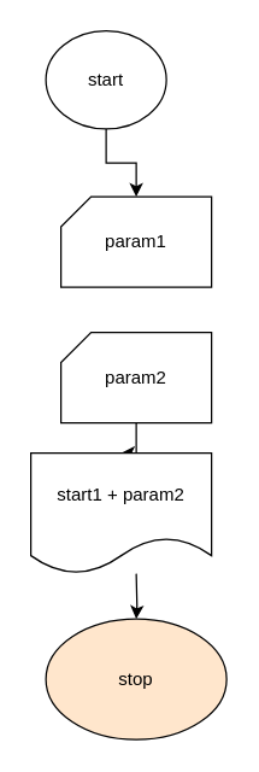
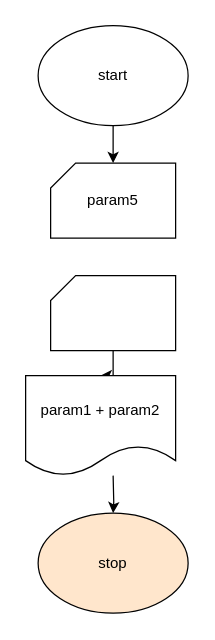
- <mxCell id="3" value="start" style="ellipse;whiteSpace=wrap;html=1;" vertex="1" parent="1"><mxGeometry x="30" y="20" width="80" height="65" as="geometry" /></mxCell>
+ <mxCell id="3" value="start" style="ellipse;whiteSpace=wrap;html=1;" vertex="1" parent="1"><mxGeometry x="30" y="20" width="120" height="80" as="geometry" /></mxCell>
- <mxCell id="5" value="param1" style="text;html=1;align=center;verticalAlign=middle;whiteSpace=wrap;rounded=0;" vertex="1" parent="1"><mxGeometry x="60" y="145" width="60" height="30" as="geometry" /></mxCell>
+ <mxCell id="5" value="param5" style="text;html=1;align=center;verticalAlign=middle;whiteSpace=wrap;rounded=0;" vertex="1" parent="1"><mxGeometry x="60" y="145" width="60" height="30" as="geometry" /></mxCell>
- <mxCell id="10" value="param2" style="text;html=1;align=center;verticalAlign=middle;whiteSpace=wrap;rounded=0;" vertex="1" parent="1"><mxGeometry x="60" y="235" width="60" height="30" as="geometry" /></mxCell>
- <mxCell id="11" value="start1 + param2" style="shape=document;whiteSpace=wrap;html=1;boundedLbl=1;" vertex="1" parent="1"><mxGeometry x="20" y="300" width="120" height="80" as="geometry" /></mxCell>
+ <mxCell id="11" value="param1 + param2" style="shape=document;whiteSpace=wrap;html=1;boundedLbl=1;" vertex="1" parent="1"><mxGeometry x="20" y="300" width="120" height="80" as="geometry" /></mxCell>
